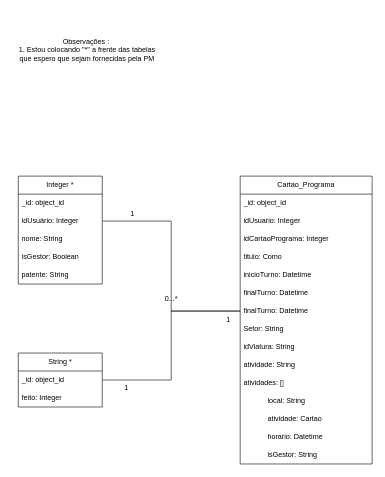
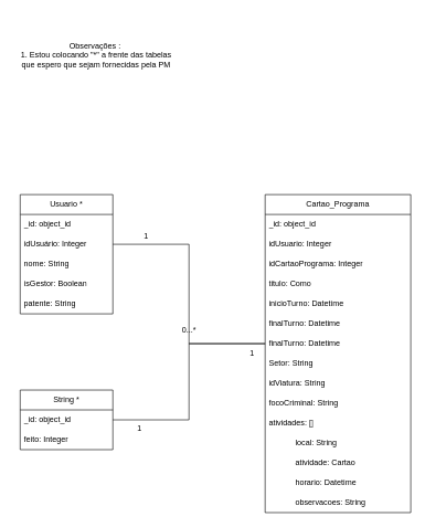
- <mxCell id="2" value="Integer *" style="swimlane;fontStyle=0;childLayout=stackLayout;horizontal=1;startSize=30;horizontalStack=0;resizeParent=1;resizeParentMax=0;resizeLast=0;collapsible=1;marginBottom=0;whiteSpace=wrap;html=1;" vertex="1" parent="1"><mxGeometry x="30" y="293" width="140" height="180" as="geometry" /></mxCell>
+ <mxCell id="2" value="Usuario *" style="swimlane;fontStyle=0;childLayout=stackLayout;horizontal=1;startSize=30;horizontalStack=0;resizeParent=1;resizeParentMax=0;resizeLast=0;collapsible=1;marginBottom=0;whiteSpace=wrap;html=1;" vertex="1" parent="1"><mxGeometry x="30" y="293" width="140" height="180" as="geometry" /></mxCell>
- <mxCell id="18" value="atividade: String" style="text;strokeColor=none;fillColor=none;align=left;verticalAlign=middle;spacingLeft=4;spacingRight=4;overflow=hidden;points=[[0,0.5],[1,0.5]];portConstraint=eastwest;rotatable=0;whiteSpace=wrap;html=1;" vertex="1" parent="8"><mxGeometry y="300" width="220" height="30" as="geometry" /></mxCell>
+ <mxCell id="18" value="focoCriminal: String" style="text;strokeColor=none;fillColor=none;align=left;verticalAlign=middle;spacingLeft=4;spacingRight=4;overflow=hidden;points=[[0,0.5],[1,0.5]];portConstraint=eastwest;rotatable=0;whiteSpace=wrap;html=1;" vertex="1" parent="8"><mxGeometry y="300" width="220" height="30" as="geometry" /></mxCell>
- <mxCell id="23" value="&lt;blockquote style=&quot;margin: 0 0 0 40px; border: none; padding: 0px;&quot;&gt;isGestor: String&lt;/blockquote&gt;" style="text;strokeColor=none;fillColor=none;align=left;verticalAlign=middle;spacingLeft=4;spacingRight=4;overflow=hidden;points=[[0,0.5],[1,0.5]];portConstraint=eastwest;rotatable=0;whiteSpace=wrap;html=1;" vertex="1" parent="8"><mxGeometry y="450" width="220" height="30" as="geometry" /></mxCell>
+ <mxCell id="23" value="&lt;blockquote style=&quot;margin: 0 0 0 40px; border: none; padding: 0px;&quot;&gt;observacoes: String&lt;/blockquote&gt;" style="text;strokeColor=none;fillColor=none;align=left;verticalAlign=middle;spacingLeft=4;spacingRight=4;overflow=hidden;points=[[0,0.5],[1,0.5]];portConstraint=eastwest;rotatable=0;whiteSpace=wrap;html=1;" vertex="1" parent="8"><mxGeometry y="450" width="220" height="30" as="geometry" /></mxCell>
